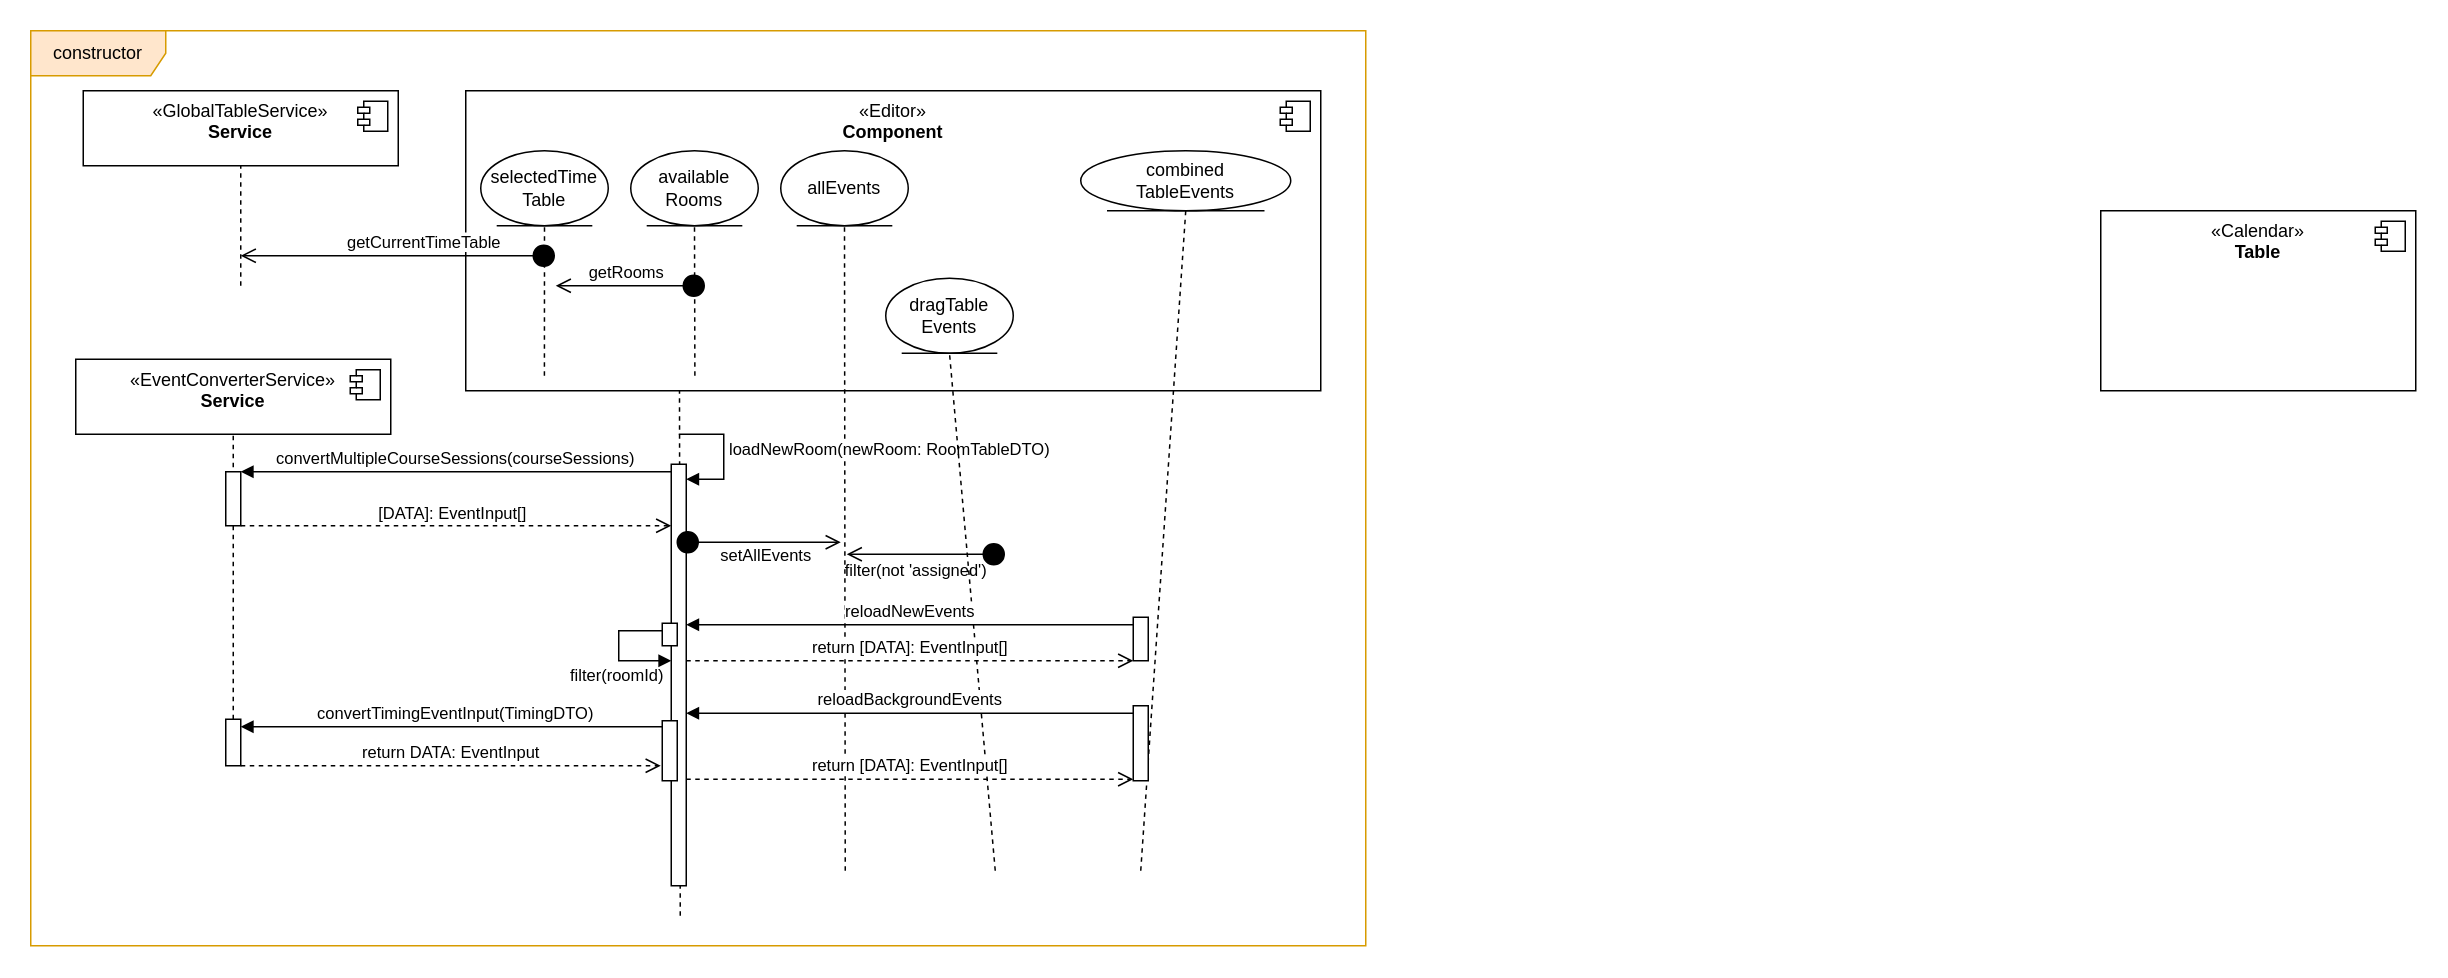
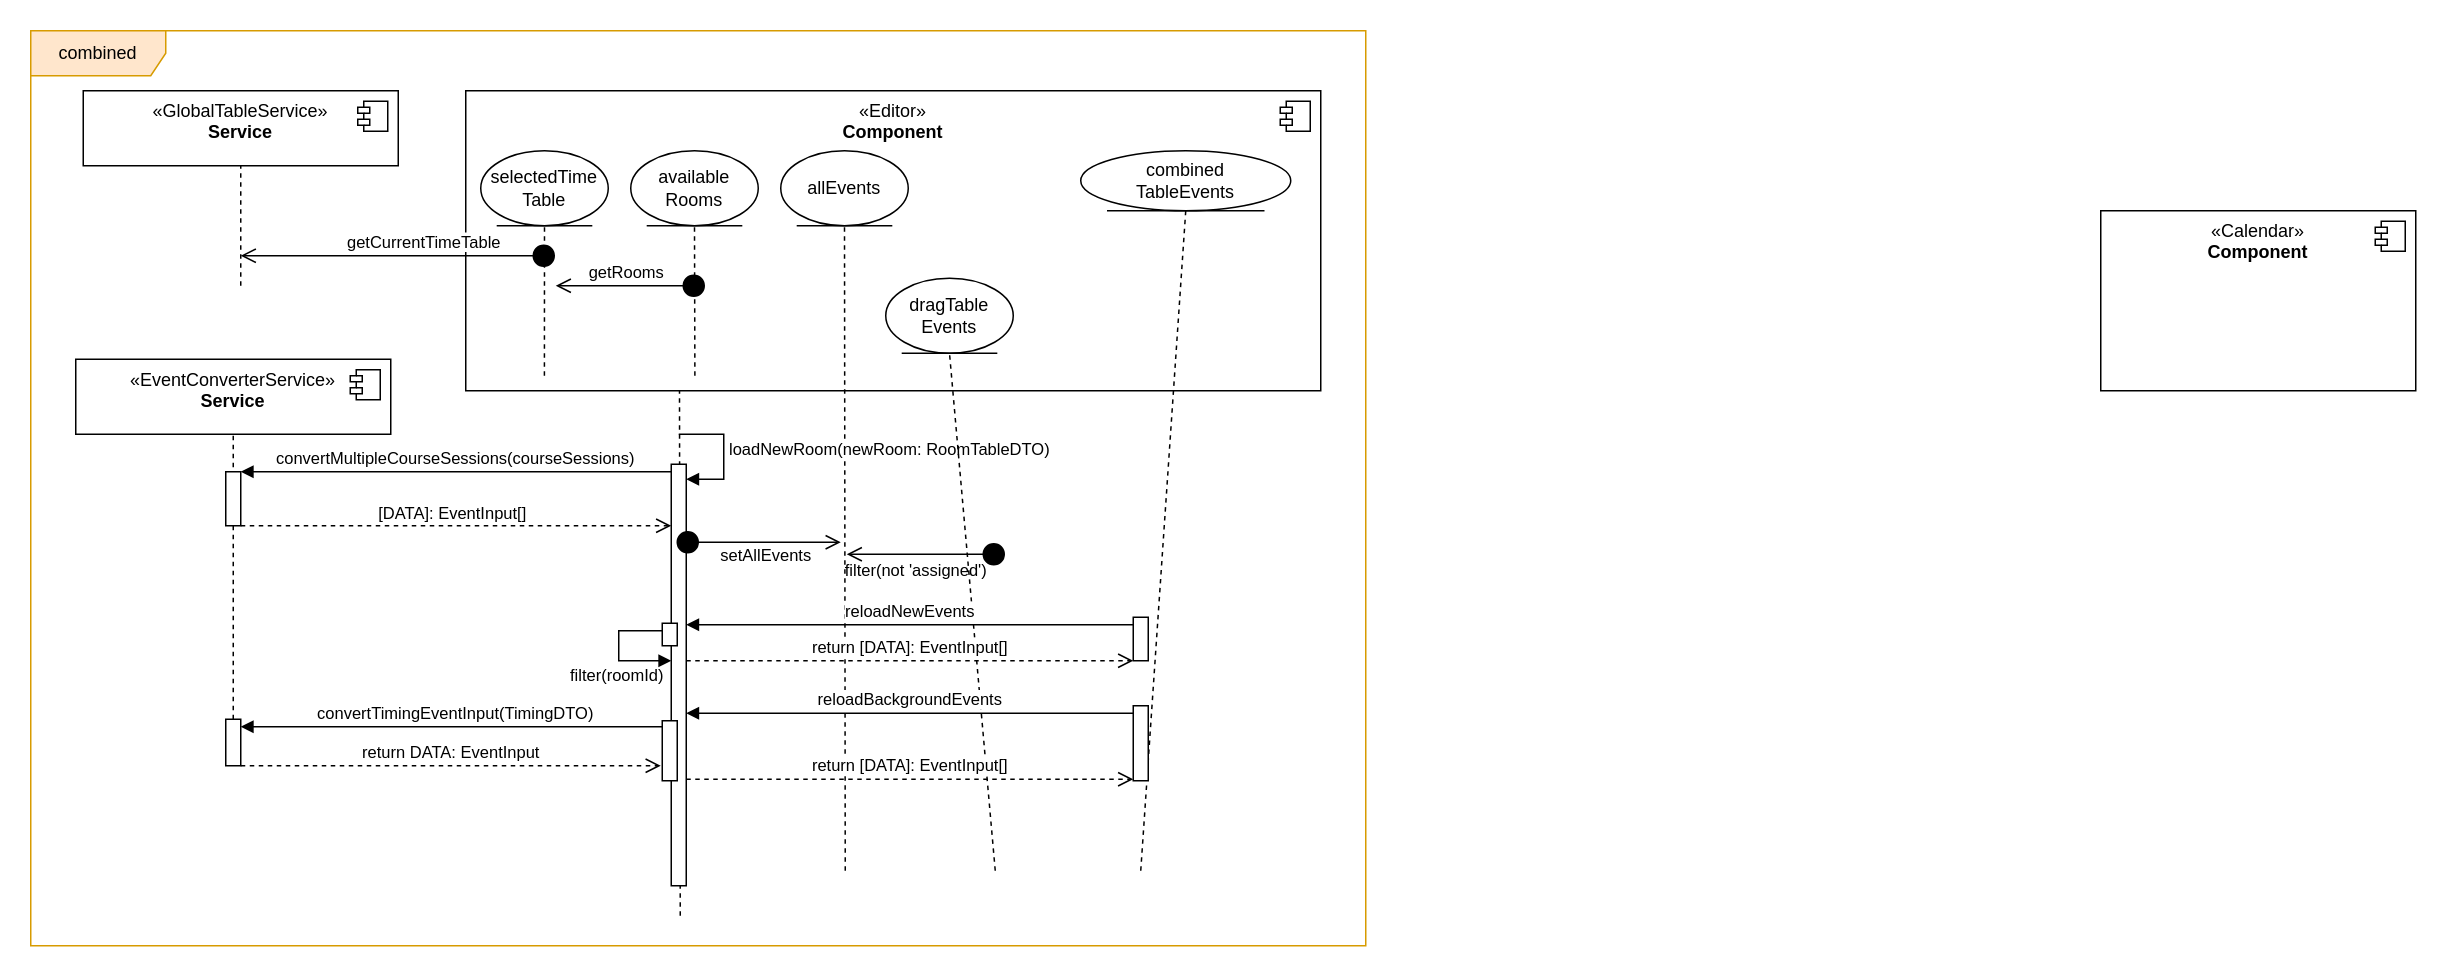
- <mxCell id="20" value="constructor" style="shape=umlFrame;whiteSpace=wrap;html=1;pointerEvents=0;width=90;height=30;fillColor=#ffe6cc;strokeColor=#d79b00;" vertex="1" parent="1"><mxGeometry x="20" y="20" width="890" height="610" as="geometry" /></mxCell>
+ <mxCell id="20" value="combined" style="shape=umlFrame;whiteSpace=wrap;html=1;pointerEvents=0;width=90;height=30;fillColor=#ffe6cc;strokeColor=#d79b00;" vertex="1" parent="1"><mxGeometry x="20" y="20" width="890" height="610" as="geometry" /></mxCell>
- <mxCell id="4" value="«Calendar&lt;span style=&quot;background-color: initial;&quot;&gt;»&lt;/span&gt;&lt;div&gt;&lt;b&gt;Table&lt;/b&gt;&lt;/div&gt;" style="html=1;dropTarget=0;whiteSpace=wrap;verticalAlign=top;" vertex="1" parent="1"><mxGeometry x="1400" y="140" width="210" height="120" as="geometry" /></mxCell>
+ <mxCell id="4" value="«Calendar&lt;span style=&quot;background-color: initial;&quot;&gt;»&lt;/span&gt;&lt;div&gt;&lt;b&gt;Component&lt;/b&gt;&lt;/div&gt;" style="html=1;dropTarget=0;whiteSpace=wrap;verticalAlign=top;" vertex="1" parent="1"><mxGeometry x="1400" y="140" width="210" height="120" as="geometry" /></mxCell>
